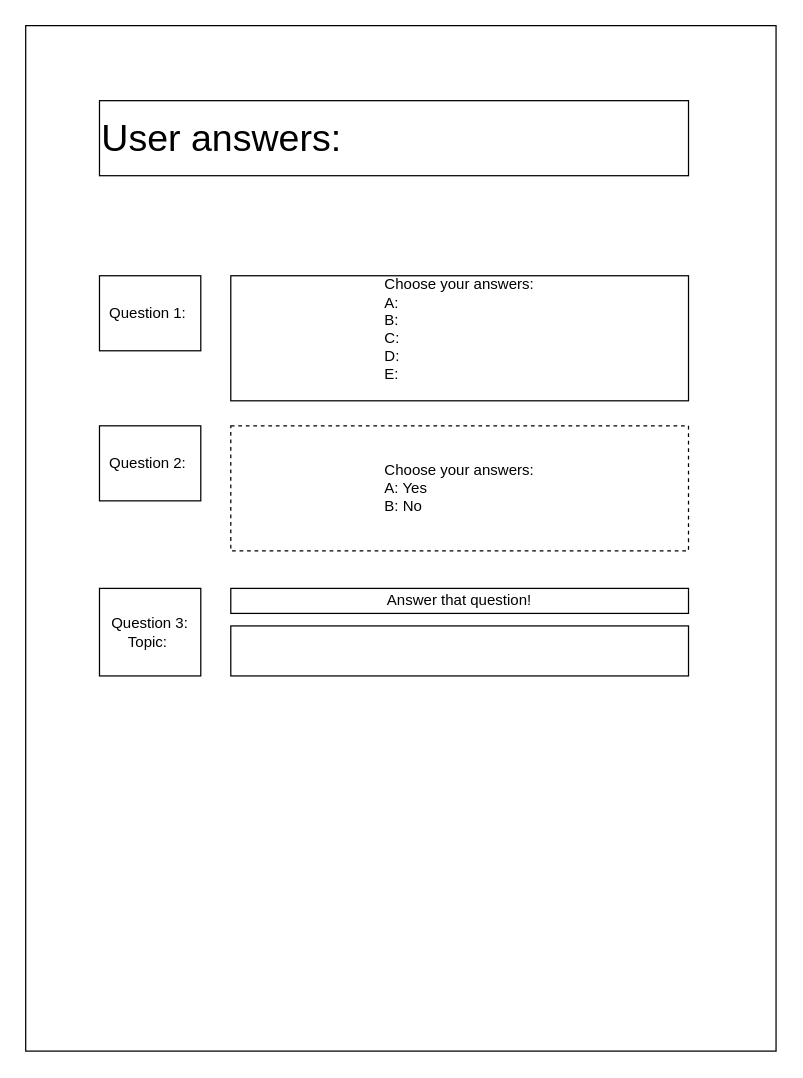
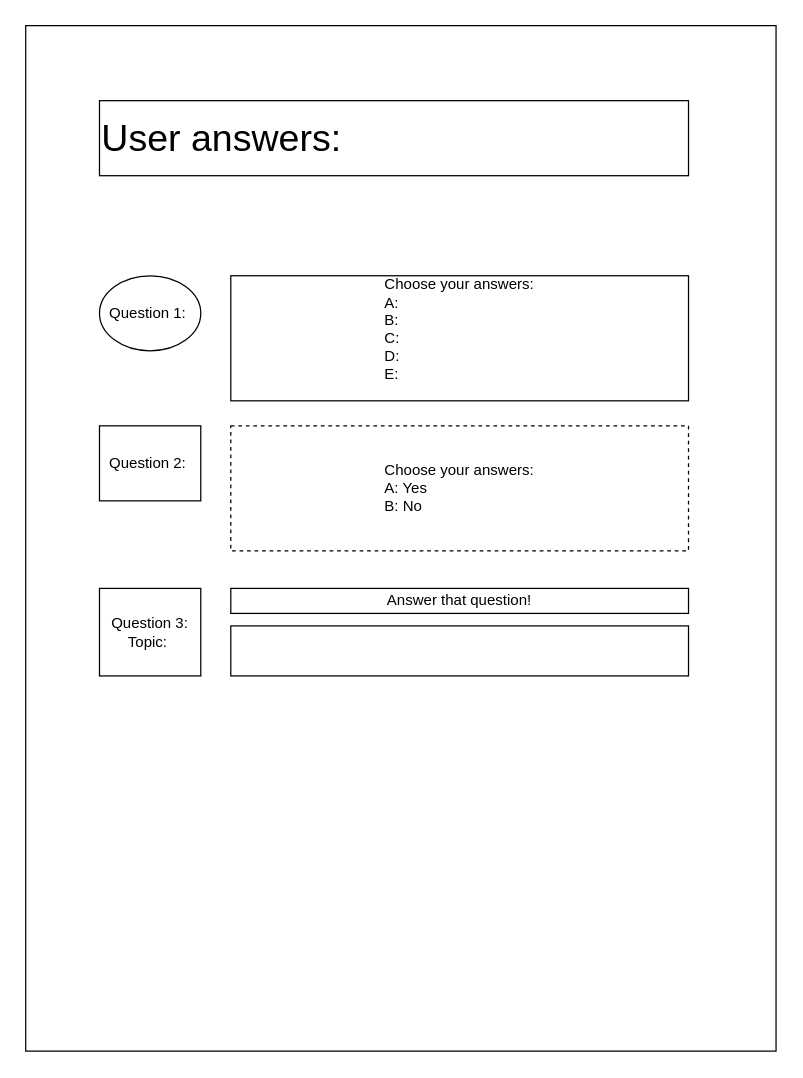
- <mxCell id="4" value="Question 1:&amp;nbsp;" style="rounded=0;whiteSpace=wrap;html=1;" vertex="1" parent="1"><mxGeometry x="79" y="220" width="81" height="60" as="geometry" /></mxCell>
+ <mxCell id="4" value="Question 1:&amp;nbsp;" style="ellipse;whiteSpace=wrap;html=1;" vertex="1" parent="1"><mxGeometry x="79" y="220" width="81" height="60" as="geometry" /></mxCell>
